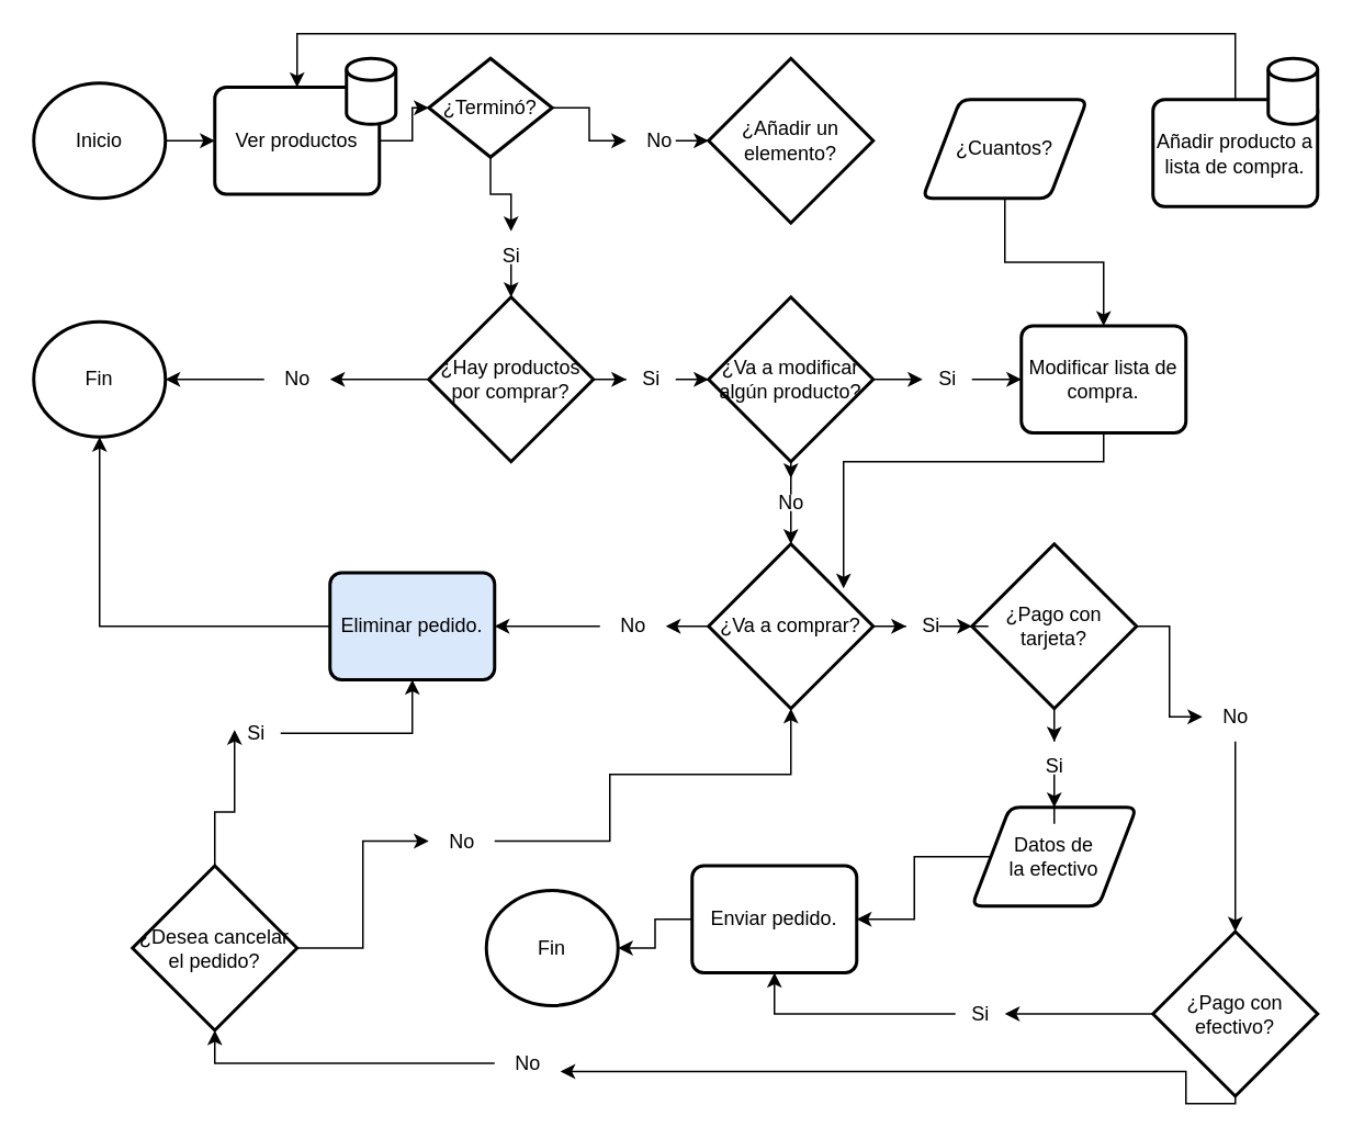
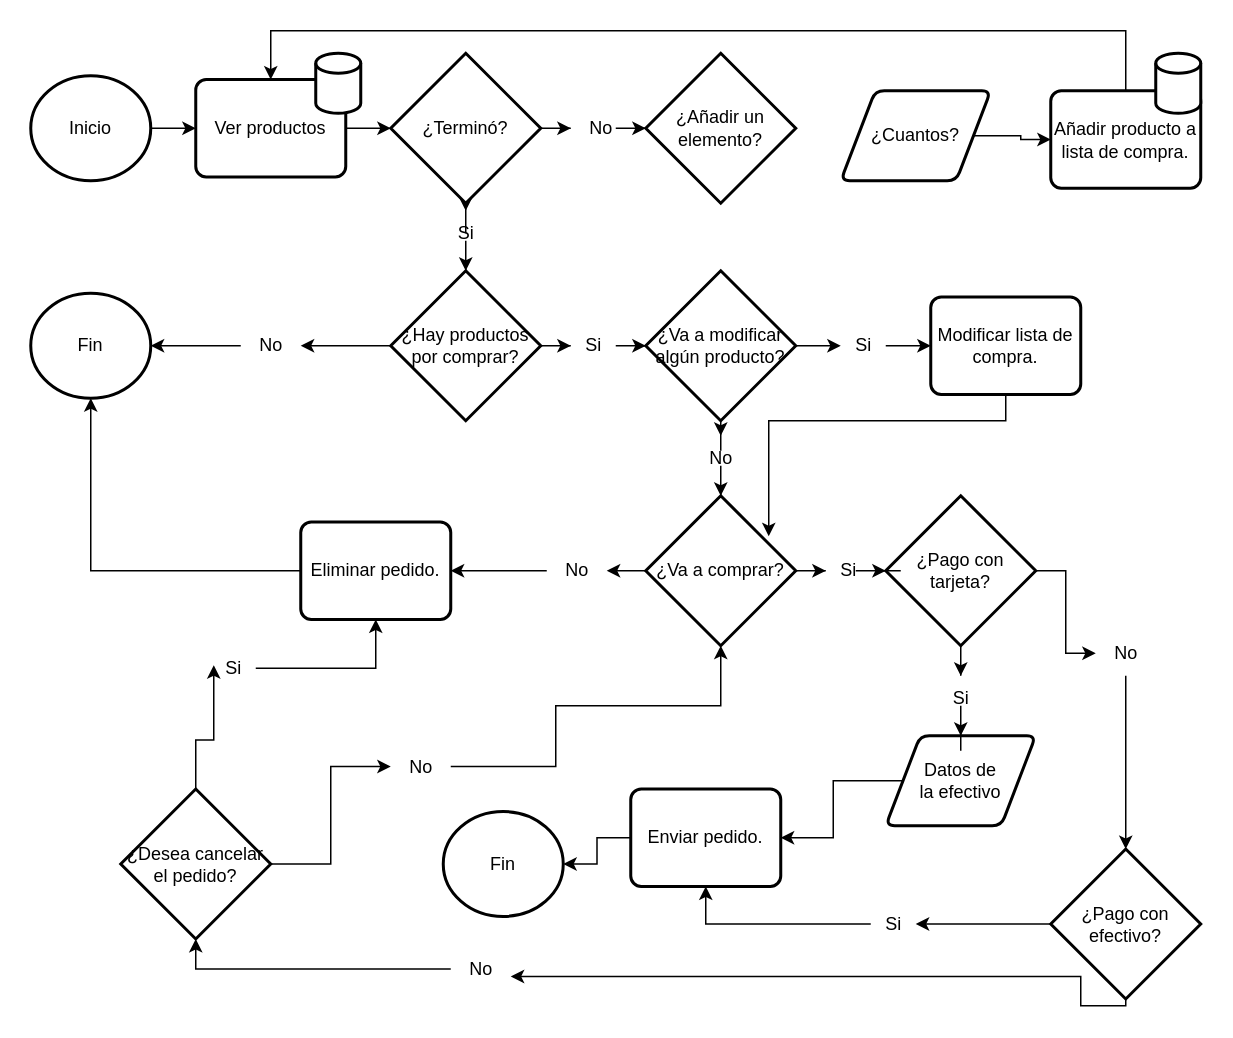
- <mxCell id="7" value="¿Terminó?" style="strokeWidth=2;html=1;shape=mxgraph.flowchart.decision;whiteSpace=wrap;" parent="1" vertex="1"><mxGeometry x="260" y="35" width="75" height="60" as="geometry" /></mxCell>
+ <mxCell id="7" value="¿Terminó?" style="strokeWidth=2;html=1;shape=mxgraph.flowchart.decision;whiteSpace=wrap;" parent="1" vertex="1"><mxGeometry x="260" y="35" width="100" height="100" as="geometry" /></mxCell>
- <mxCell id="13" value="" style="edgeStyle=orthogonalEdgeStyle;rounded=0;orthogonalLoop=1;jettySize=auto;html=1;" parent="1" source="14" target="28" edge="1"><mxGeometry relative="1" as="geometry" /></mxCell>
+ <mxCell id="13" value="" style="edgeStyle=orthogonalEdgeStyle;rounded=0;orthogonalLoop=1;jettySize=auto;html=1;" parent="1" source="14" target="52" edge="1"><mxGeometry relative="1" as="geometry" /></mxCell>
- <mxCell id="65" value="Eliminar pedido." style="rounded=1;whiteSpace=wrap;html=1;absoluteArcSize=1;arcSize=14;strokeWidth=2;fillColor=#dae8fc;" parent="1" vertex="1"><mxGeometry x="200" y="347.5" width="100" height="65" as="geometry" /></mxCell>
+ <mxCell id="65" value="Eliminar pedido." style="rounded=1;whiteSpace=wrap;html=1;absoluteArcSize=1;arcSize=14;strokeWidth=2;" parent="1" vertex="1"><mxGeometry x="200" y="347.5" width="100" height="65" as="geometry" /></mxCell>
